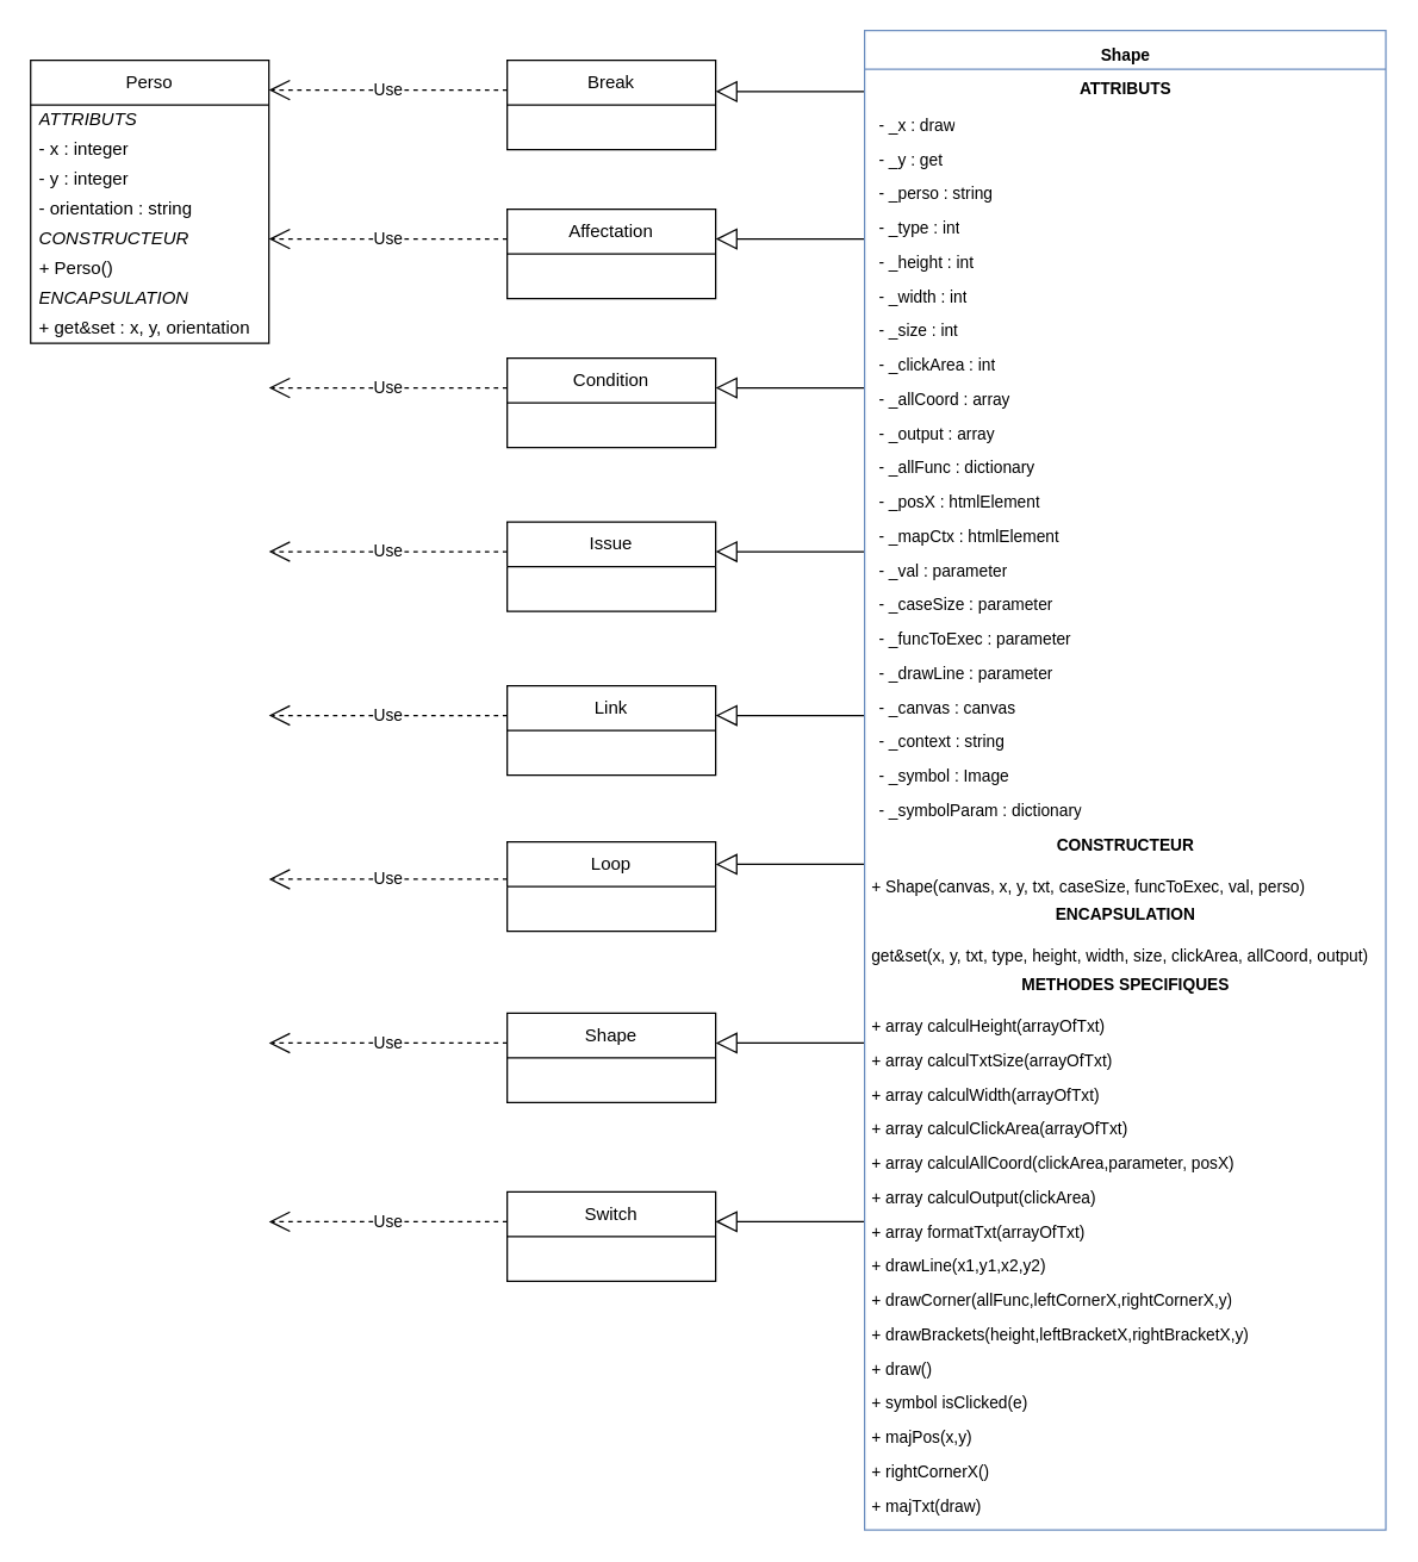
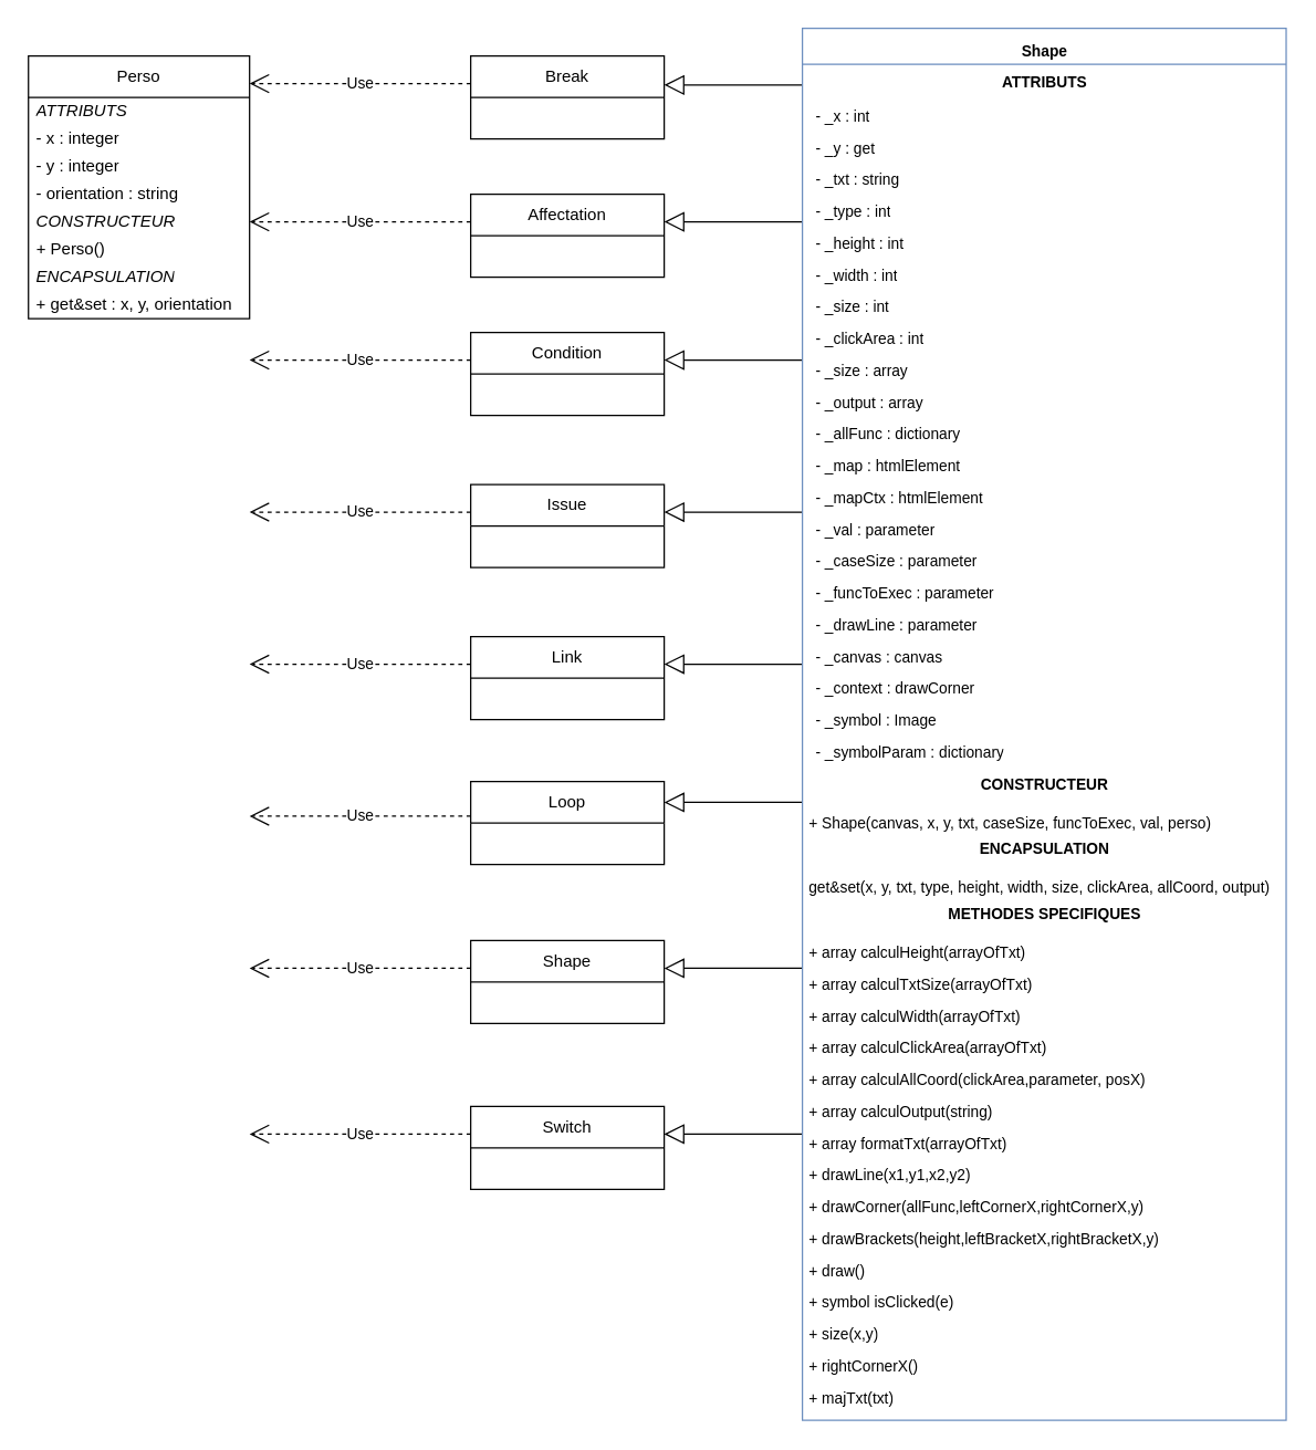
- <mxCell id="37" value="- _x : draw" style="text;strokeColor=none;fillColor=none;align=left;verticalAlign=middle;spacingLeft=5;spacingRight=0;overflow=hidden;rotatable=0;points=[[0,0.5],[1,0.5]];portConstraint=eastwest;perimeterSpacing=0;fontSize=11;spacingTop=0;spacing=5;spacingBottom=0;html=1;horizontal=1;fontStyle=0;rounded=0;fontFamily=Helvetica;" vertex="1" parent="35"><mxGeometry y="52" width="350" height="23" as="geometry" /></mxCell>
+ <mxCell id="37" value="- _x : int" style="text;strokeColor=none;fillColor=none;align=left;verticalAlign=middle;spacingLeft=5;spacingRight=0;overflow=hidden;rotatable=0;points=[[0,0.5],[1,0.5]];portConstraint=eastwest;perimeterSpacing=0;fontSize=11;spacingTop=0;spacing=5;spacingBottom=0;html=1;horizontal=1;fontStyle=0;rounded=0;fontFamily=Helvetica;" vertex="1" parent="35"><mxGeometry y="52" width="350" height="23" as="geometry" /></mxCell>
- <mxCell id="39" value="- _perso : string" style="text;strokeColor=none;fillColor=none;align=left;verticalAlign=middle;spacingLeft=5;spacingRight=0;overflow=hidden;rotatable=0;points=[[0,0.5],[1,0.5]];portConstraint=eastwest;perimeterSpacing=0;fontSize=11;spacingTop=0;spacing=5;spacingBottom=0;html=1;fontFamily=Helvetica;" vertex="1" parent="35"><mxGeometry y="98" width="350" height="23" as="geometry" /></mxCell>
+ <mxCell id="39" value="- _txt : string" style="text;strokeColor=none;fillColor=none;align=left;verticalAlign=middle;spacingLeft=5;spacingRight=0;overflow=hidden;rotatable=0;points=[[0,0.5],[1,0.5]];portConstraint=eastwest;perimeterSpacing=0;fontSize=11;spacingTop=0;spacing=5;spacingBottom=0;html=1;fontFamily=Helvetica;" vertex="1" parent="35"><mxGeometry y="98" width="350" height="23" as="geometry" /></mxCell>
- <mxCell id="45" value="- _allCoord : array" style="text;strokeColor=none;fillColor=none;align=left;verticalAlign=middle;spacingLeft=5;spacingRight=0;overflow=hidden;rotatable=0;points=[[0,0.5],[1,0.5]];portConstraint=eastwest;perimeterSpacing=0;fontSize=11;spacingTop=0;spacing=5;spacingBottom=0;html=1;fontFamily=Helvetica;" vertex="1" parent="35"><mxGeometry y="236" width="350" height="23" as="geometry" /></mxCell>
+ <mxCell id="45" value="- _size : array" style="text;strokeColor=none;fillColor=none;align=left;verticalAlign=middle;spacingLeft=5;spacingRight=0;overflow=hidden;rotatable=0;points=[[0,0.5],[1,0.5]];portConstraint=eastwest;perimeterSpacing=0;fontSize=11;spacingTop=0;spacing=5;spacingBottom=0;html=1;fontFamily=Helvetica;" vertex="1" parent="35"><mxGeometry y="236" width="350" height="23" as="geometry" /></mxCell>
- <mxCell id="48" value="- _posX : htmlElement" style="text;strokeColor=none;fillColor=none;align=left;verticalAlign=middle;spacingLeft=5;spacingRight=0;overflow=hidden;rotatable=0;points=[[0,0.5],[1,0.5]];portConstraint=eastwest;perimeterSpacing=0;fontSize=11;spacingTop=0;spacing=5;spacingBottom=0;html=1;fontFamily=Helvetica;" vertex="1" parent="35"><mxGeometry y="305" width="350" height="23" as="geometry" /></mxCell>
+ <mxCell id="48" value="- _map : htmlElement" style="text;strokeColor=none;fillColor=none;align=left;verticalAlign=middle;spacingLeft=5;spacingRight=0;overflow=hidden;rotatable=0;points=[[0,0.5],[1,0.5]];portConstraint=eastwest;perimeterSpacing=0;fontSize=11;spacingTop=0;spacing=5;spacingBottom=0;html=1;fontFamily=Helvetica;" vertex="1" parent="35"><mxGeometry y="305" width="350" height="23" as="geometry" /></mxCell>
- <mxCell id="55" value="- _context : string" style="text;strokeColor=none;fillColor=none;align=left;verticalAlign=middle;spacingLeft=5;spacingRight=0;overflow=hidden;rotatable=0;points=[[0,0.5],[1,0.5]];portConstraint=eastwest;perimeterSpacing=0;fontSize=11;spacingTop=0;spacing=5;spacingBottom=0;html=1;fontFamily=Helvetica;" vertex="1" parent="35"><mxGeometry y="466" width="350" height="23" as="geometry" /></mxCell>
+ <mxCell id="55" value="- _context : drawCorner" style="text;strokeColor=none;fillColor=none;align=left;verticalAlign=middle;spacingLeft=5;spacingRight=0;overflow=hidden;rotatable=0;points=[[0,0.5],[1,0.5]];portConstraint=eastwest;perimeterSpacing=0;fontSize=11;spacingTop=0;spacing=5;spacingBottom=0;html=1;fontFamily=Helvetica;" vertex="1" parent="35"><mxGeometry y="466" width="350" height="23" as="geometry" /></mxCell>
- <mxCell id="68" value="+ array calculOutput(clickArea)" style="text;strokeColor=none;fillColor=none;align=left;verticalAlign=top;spacingLeft=0;spacingRight=0;overflow=hidden;rotatable=0;points=[[0,0.5],[1,0.5]];portConstraint=eastwest;perimeterSpacing=0;fontSize=11;spacingTop=0;spacing=5;spacingBottom=0;html=1;fontFamily=Helvetica;" vertex="1" parent="35"><mxGeometry y="768" width="350" height="23" as="geometry" /></mxCell>
+ <mxCell id="68" value="+ array calculOutput(string)" style="text;strokeColor=none;fillColor=none;align=left;verticalAlign=top;spacingLeft=0;spacingRight=0;overflow=hidden;rotatable=0;points=[[0,0.5],[1,0.5]];portConstraint=eastwest;perimeterSpacing=0;fontSize=11;spacingTop=0;spacing=5;spacingBottom=0;html=1;fontFamily=Helvetica;" vertex="1" parent="35"><mxGeometry y="768" width="350" height="23" as="geometry" /></mxCell>
- <mxCell id="75" value="+ majPos(x,y)" style="text;strokeColor=none;fillColor=none;align=left;verticalAlign=top;spacingLeft=0;spacingRight=0;overflow=hidden;rotatable=0;points=[[0,0.5],[1,0.5]];portConstraint=eastwest;perimeterSpacing=0;fontSize=11;spacingTop=0;spacing=5;spacingBottom=0;html=1;fontFamily=Helvetica;" vertex="1" parent="35"><mxGeometry y="929" width="350" height="23" as="geometry" /></mxCell>
+ <mxCell id="75" value="+ size(x,y)" style="text;strokeColor=none;fillColor=none;align=left;verticalAlign=top;spacingLeft=0;spacingRight=0;overflow=hidden;rotatable=0;points=[[0,0.5],[1,0.5]];portConstraint=eastwest;perimeterSpacing=0;fontSize=11;spacingTop=0;spacing=5;spacingBottom=0;html=1;fontFamily=Helvetica;" vertex="1" parent="35"><mxGeometry y="929" width="350" height="23" as="geometry" /></mxCell>
- <mxCell id="77" value="+ majTxt(draw)" style="text;strokeColor=none;fillColor=none;align=left;verticalAlign=top;spacingLeft=0;spacingRight=0;overflow=hidden;rotatable=0;points=[[0,0.5],[1,0.5]];portConstraint=eastwest;perimeterSpacing=0;fontSize=11;spacingTop=0;spacing=5;spacingBottom=0;html=1;fontFamily=Helvetica;" vertex="1" parent="35"><mxGeometry y="975" width="350" height="32" as="geometry" /></mxCell>
+ <mxCell id="77" value="+ majTxt(txt)" style="text;strokeColor=none;fillColor=none;align=left;verticalAlign=top;spacingLeft=0;spacingRight=0;overflow=hidden;rotatable=0;points=[[0,0.5],[1,0.5]];portConstraint=eastwest;perimeterSpacing=0;fontSize=11;spacingTop=0;spacing=5;spacingBottom=0;html=1;fontFamily=Helvetica;" vertex="1" parent="35"><mxGeometry y="975" width="350" height="32" as="geometry" /></mxCell>
